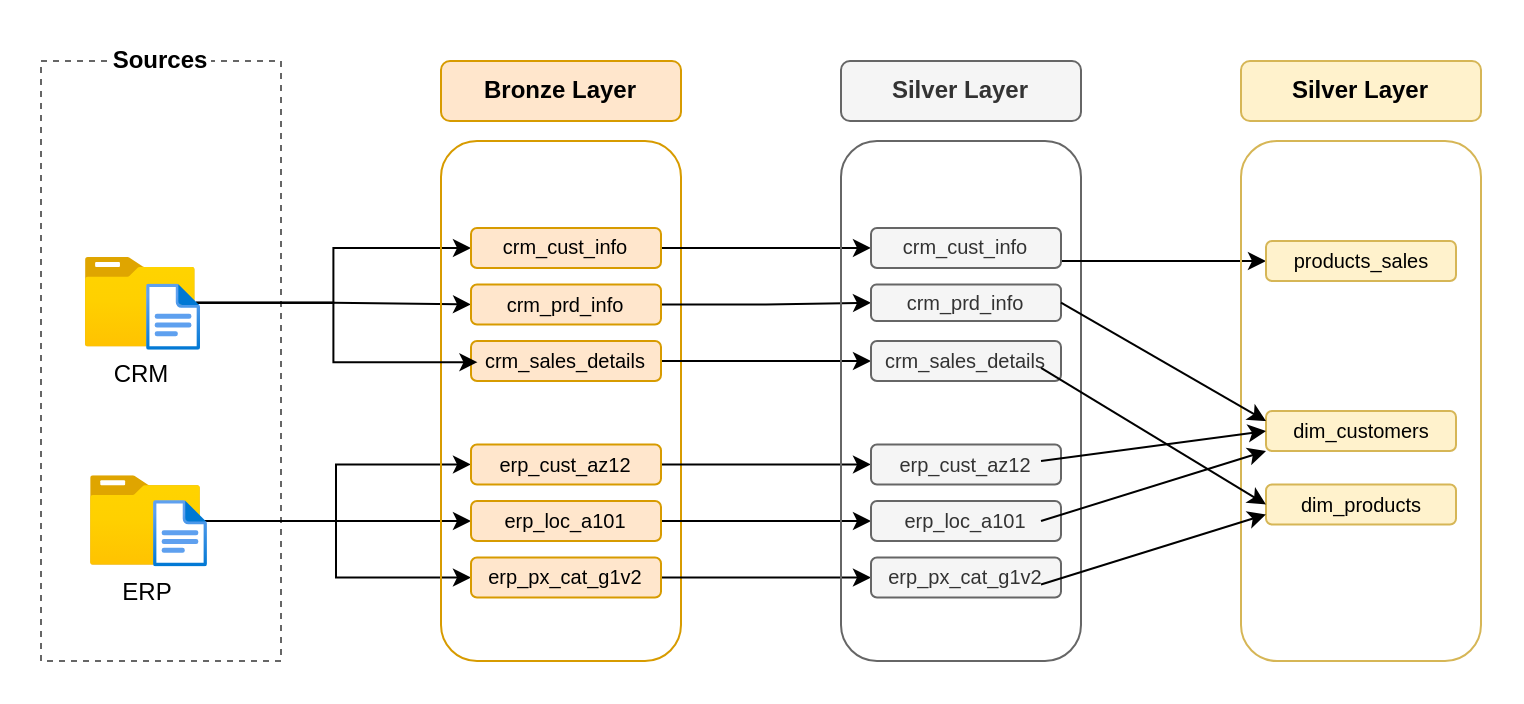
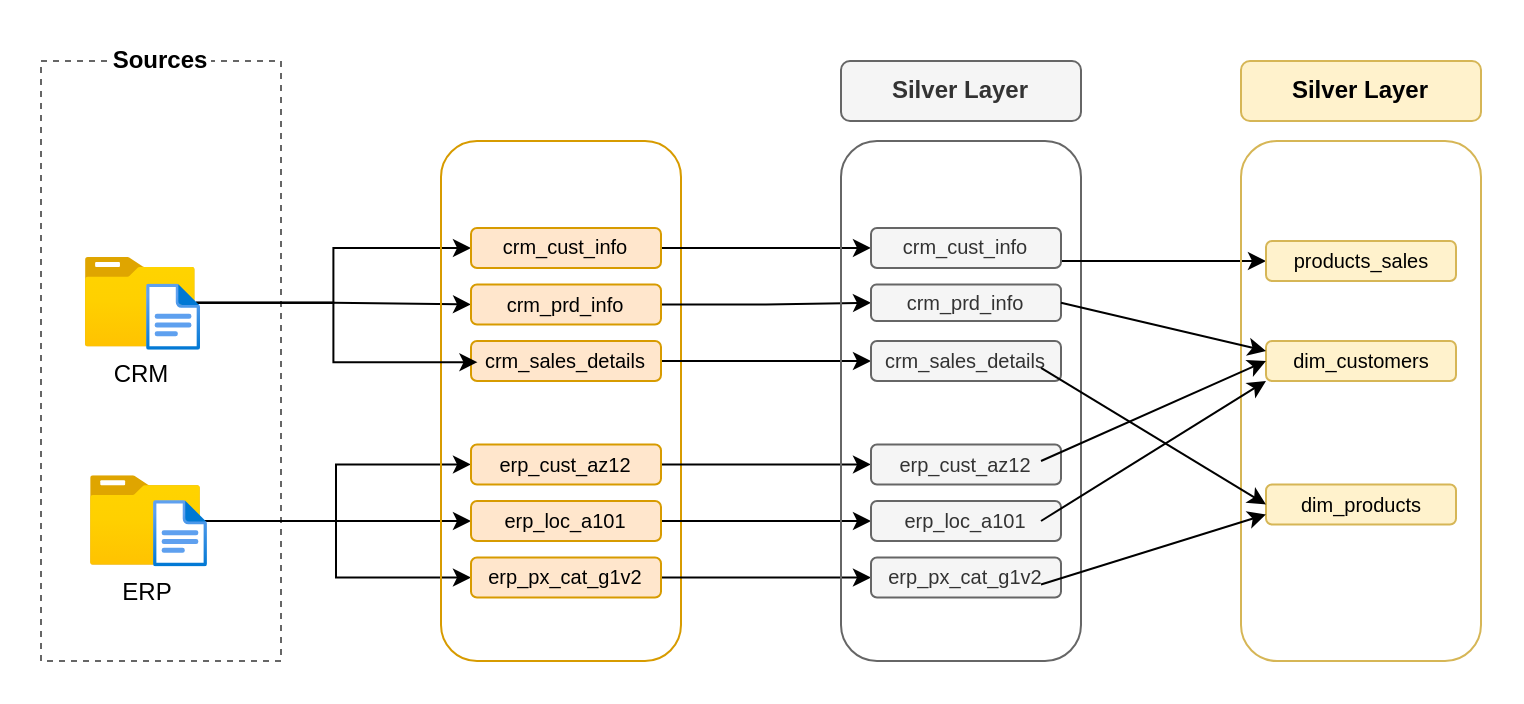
- <mxCell id="12" value="&lt;b&gt;Bronze Layer&lt;/b&gt;" style="rounded=1;whiteSpace=wrap;html=1;fillColor=#ffe6cc;strokeColor=#d79b00;" parent="1" vertex="1"><mxGeometry x="220" y="30" width="120" height="30" as="geometry" /></mxCell>
- <mxCell id="38" value="dim_customers" style="rounded=1;whiteSpace=wrap;html=1;fillColor=#fff2cc;strokeColor=#d6b656;fontSize=10;" parent="1" vertex="1"><mxGeometry x="632.5" y="205" width="95" height="20" as="geometry" /></mxCell>
+ <mxCell id="38" value="dim_customers" style="rounded=1;whiteSpace=wrap;html=1;fillColor=#fff2cc;strokeColor=#d6b656;fontSize=10;" parent="1" vertex="1"><mxGeometry x="632.5" y="170" width="95" height="20" as="geometry" /></mxCell>
